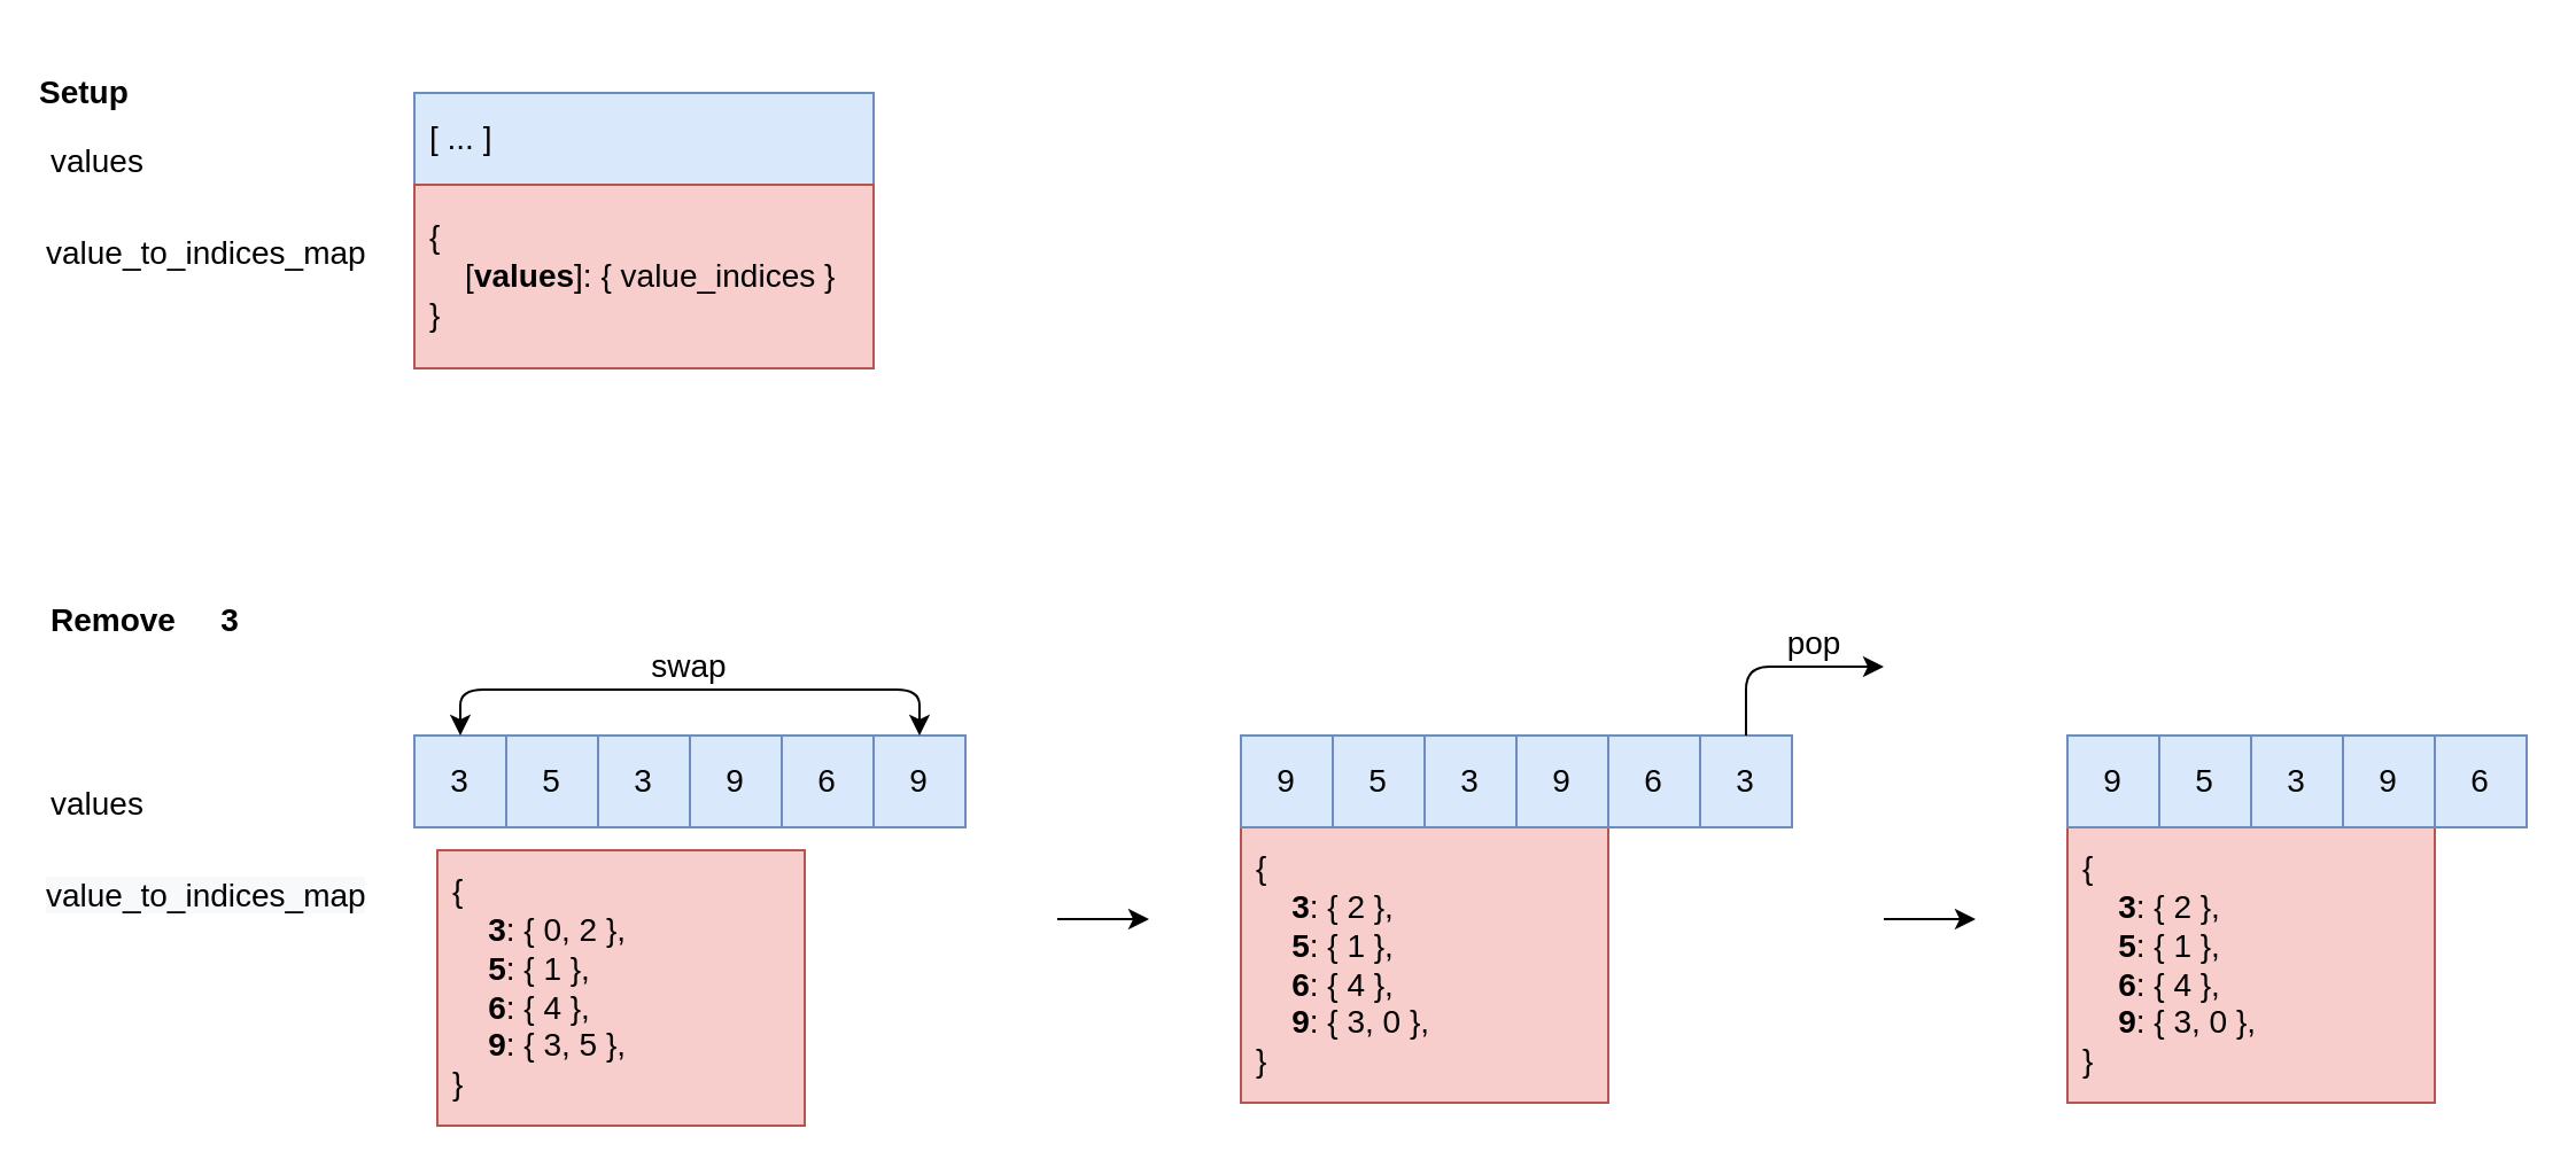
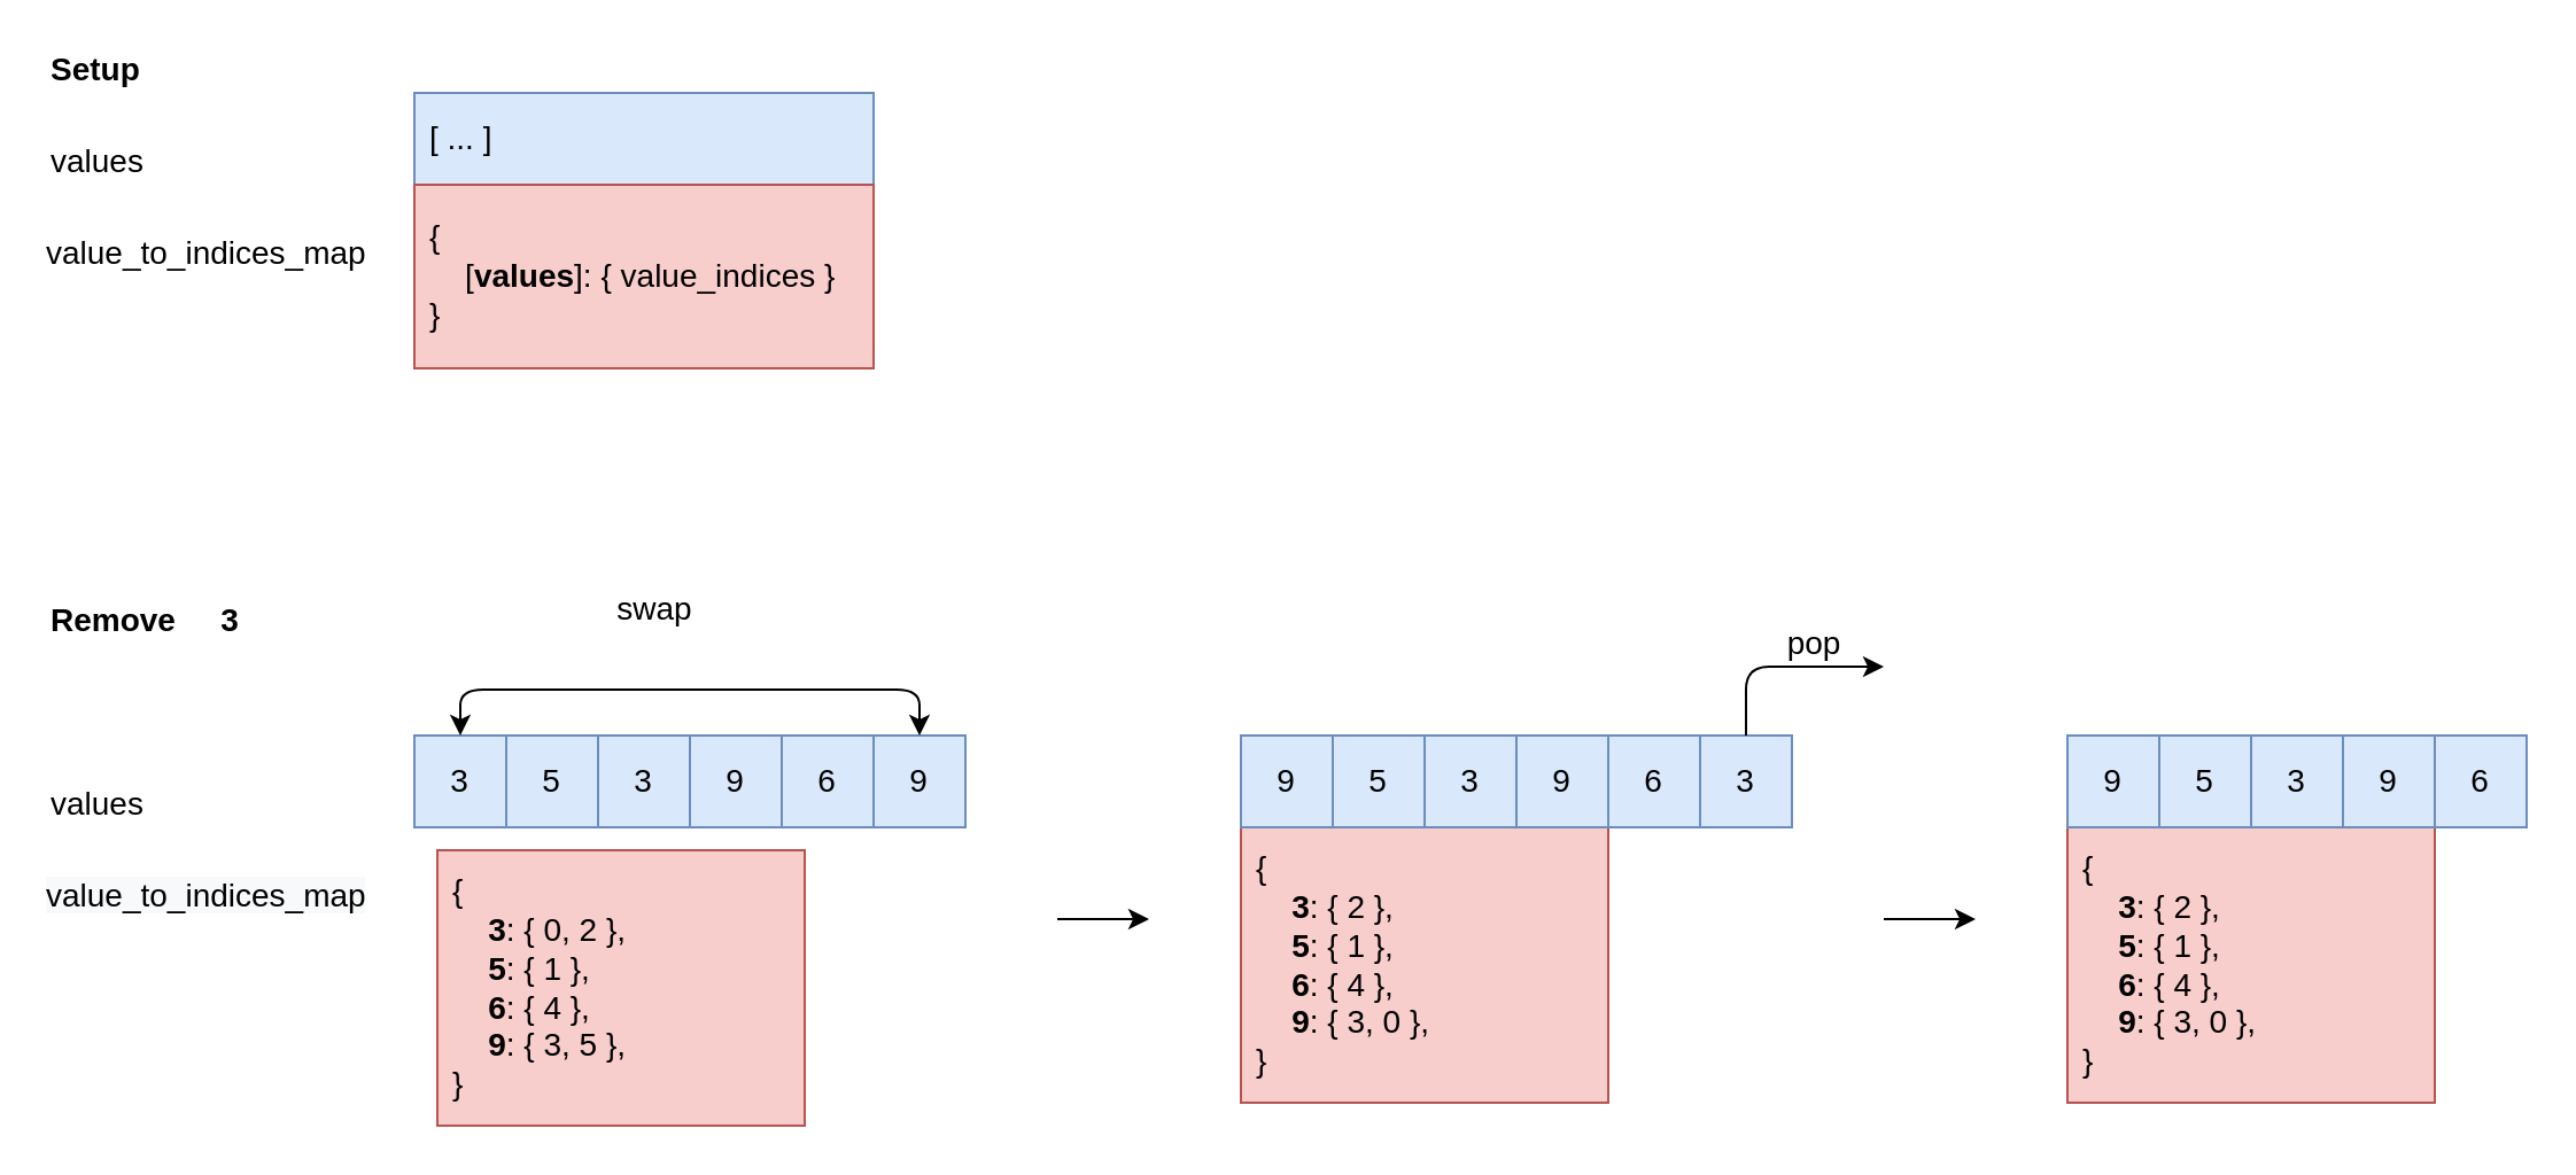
- <mxCell id="7" value="Setup" style="text;html=1;strokeColor=none;fillColor=none;align=left;verticalAlign=middle;whiteSpace=wrap;rounded=0;fontSize=14;fontStyle=1" parent="1" vertex="1"><mxGeometry x="15" y="30" width="80" height="20" as="geometry" /></mxCell>
+ <mxCell id="7" value="Setup" style="text;html=1;strokeColor=none;fillColor=none;align=left;verticalAlign=middle;whiteSpace=wrap;rounded=0;fontSize=14;fontStyle=1" parent="1" vertex="1"><mxGeometry x="20" y="20" width="80" height="20" as="geometry" /></mxCell>
- <mxCell id="14" value="swap" style="text;html=1;strokeColor=none;fillColor=none;align=center;verticalAlign=middle;whiteSpace=wrap;rounded=0;fontSize=14;" parent="1" vertex="1"><mxGeometry x="280" y="280" width="40" height="20" as="geometry" /></mxCell>
+ <mxCell id="14" value="swap" style="text;html=1;strokeColor=none;fillColor=none;align=center;verticalAlign=middle;whiteSpace=wrap;rounded=0;fontSize=14;" parent="1" vertex="1"><mxGeometry x="265" y="255" width="40" height="20" as="geometry" /></mxCell>
